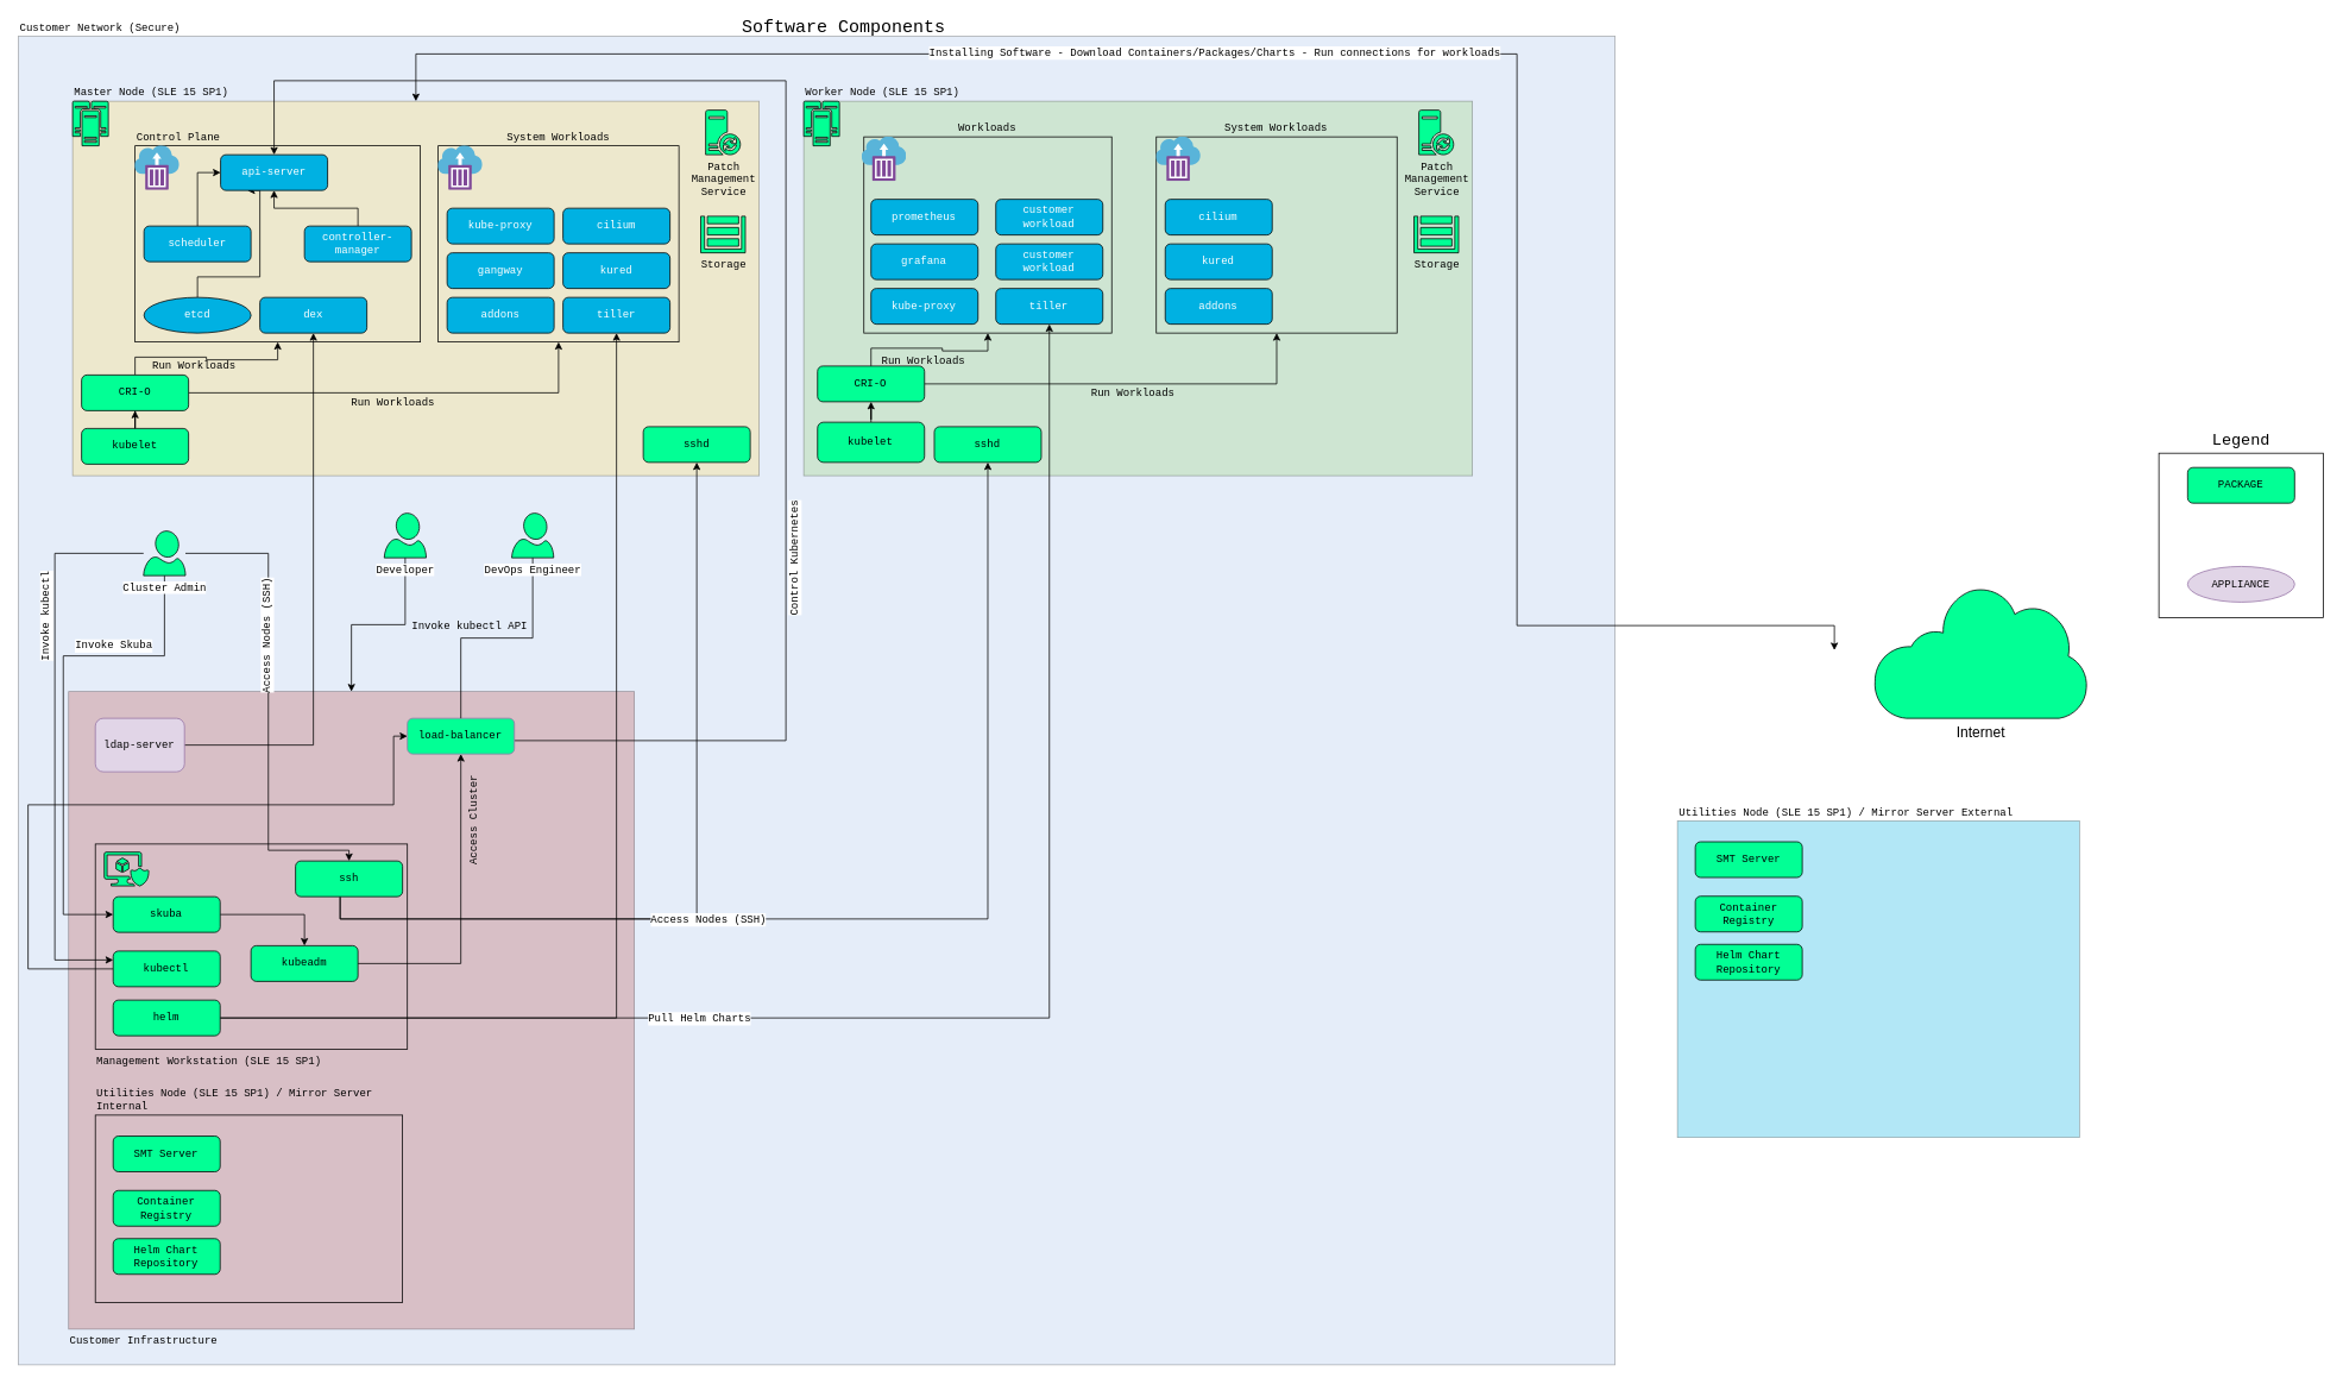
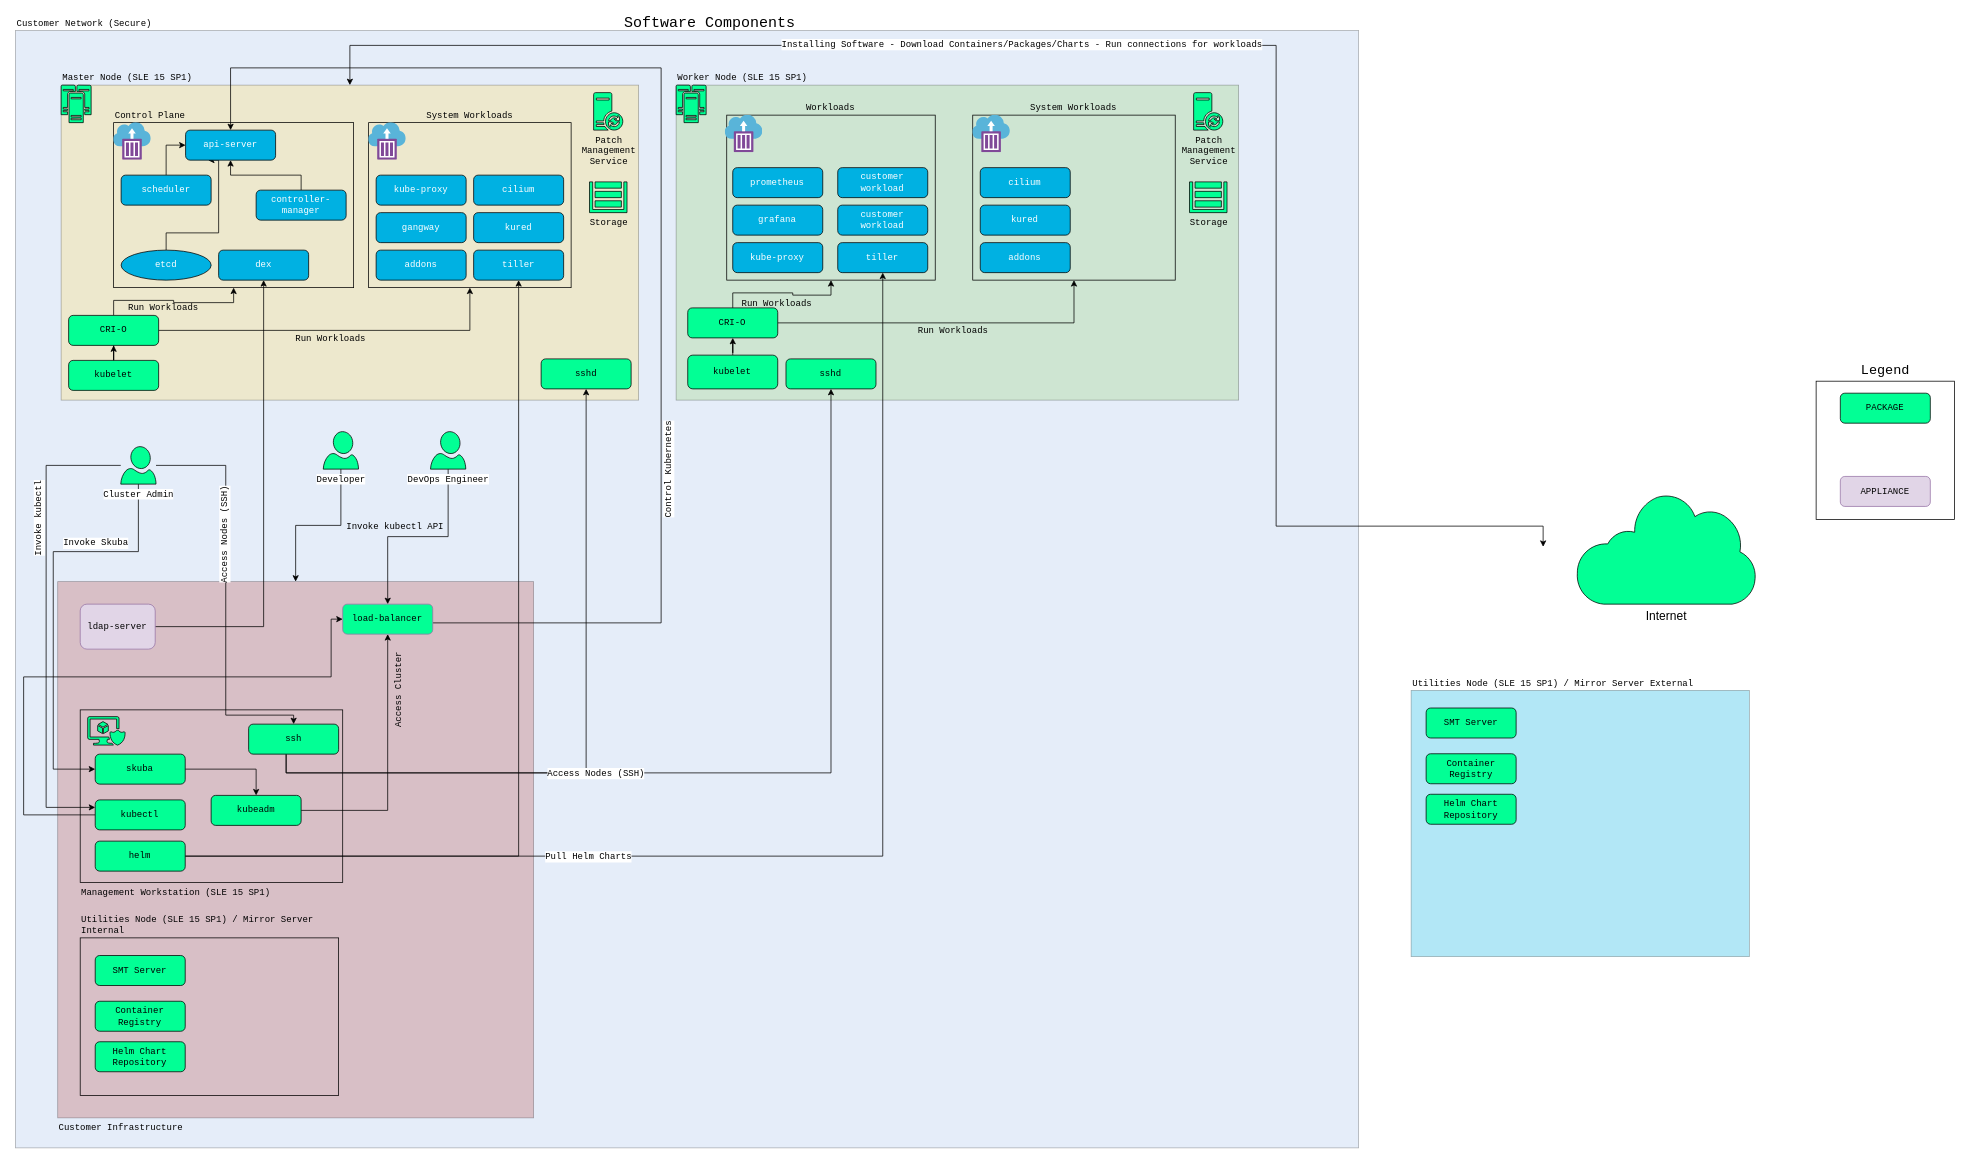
- <mxCell id="43" value="scheduler" style="rounded=1;whiteSpace=wrap;html=1;fillColor=#00B1E2;fontFamily=Courier New;fontColor=#FFFFFF;" parent="1" vertex="1"><mxGeometry x="161" y="253" width="120" height="40" as="geometry" /></mxCell>
+ <mxCell id="43" value="scheduler" style="rounded=1;whiteSpace=wrap;html=1;fillColor=#00B1E2;fontFamily=Courier New;fontColor=#FFFFFF;" parent="1" vertex="1"><mxGeometry x="161" y="233" width="120" height="40" as="geometry" /></mxCell>
- <mxCell id="98" value="APPLIANCE" style="ellipse;whiteSpace=wrap;html=1;fillColor=#e1d5e7;fontFamily=Courier New;strokeColor=#9673a6;" parent="1" vertex="1"><mxGeometry x="2453.26" y="634.74" width="120" height="40" as="geometry" /></mxCell>
+ <mxCell id="98" value="APPLIANCE" style="rounded=1;whiteSpace=wrap;html=1;fillColor=#e1d5e7;fontFamily=Courier New;strokeColor=#9673a6;" parent="1" vertex="1"><mxGeometry x="2453.26" y="634.74" width="120" height="40" as="geometry" /></mxCell>
- <mxCell id="93" style="edgeStyle=orthogonalEdgeStyle;rounded=0;orthogonalLoop=1;jettySize=auto;html=1;entryX=0.5;entryY=0;entryDx=0;entryDy=0;startArrow=none;startFill=0;endArrow=none;endFill=1;fontFamily=Courier New;fontColor=#000000;" parent="1" source="94" target="74" edge="1"><mxGeometry relative="1" as="geometry" /></mxCell>
+ <mxCell id="93" style="edgeStyle=orthogonalEdgeStyle;rounded=0;orthogonalLoop=1;jettySize=auto;html=1;entryX=0.5;entryY=0;entryDx=0;entryDy=0;startArrow=none;startFill=0;endArrow=classic;endFill=1;fontFamily=Courier New;fontColor=#000000;" parent="1" source="94" target="74" edge="1"><mxGeometry relative="1" as="geometry" /></mxCell>
